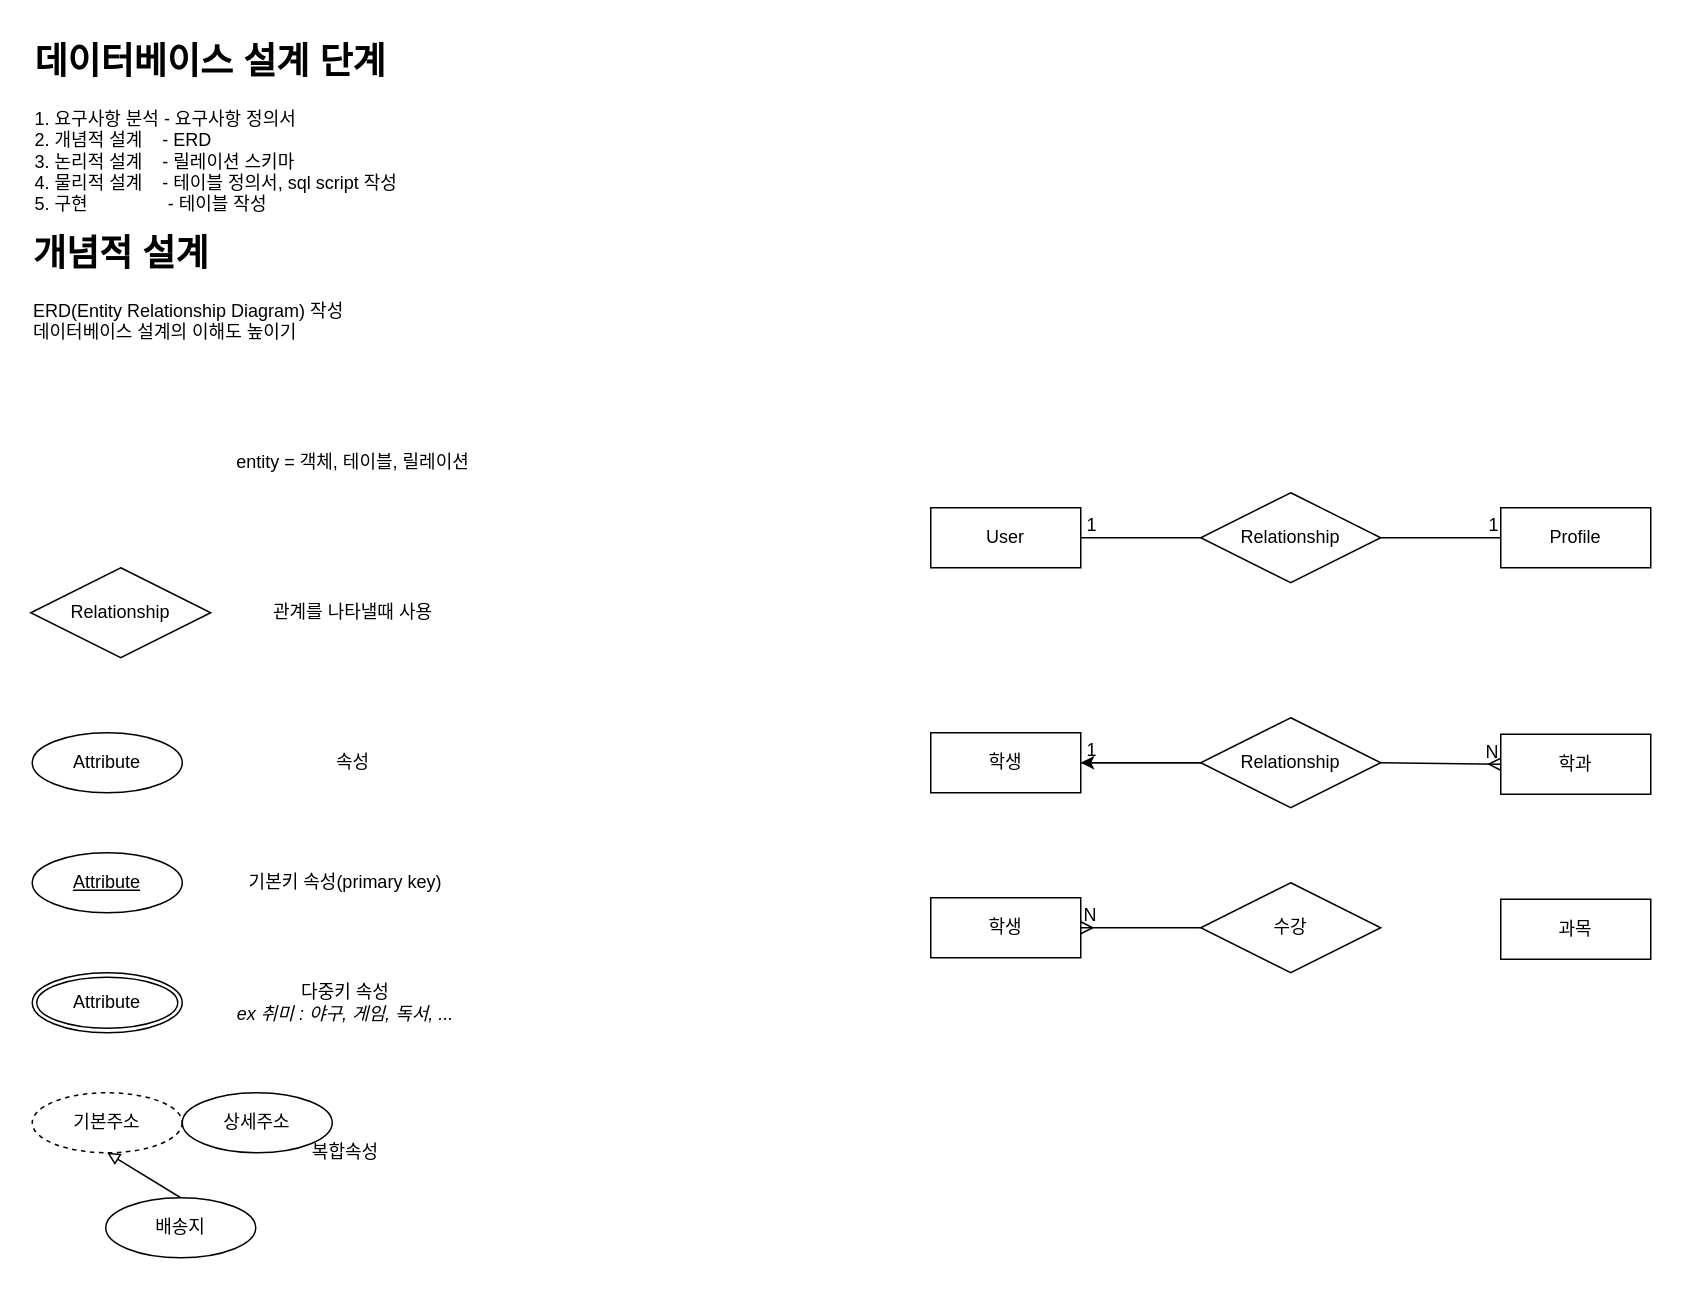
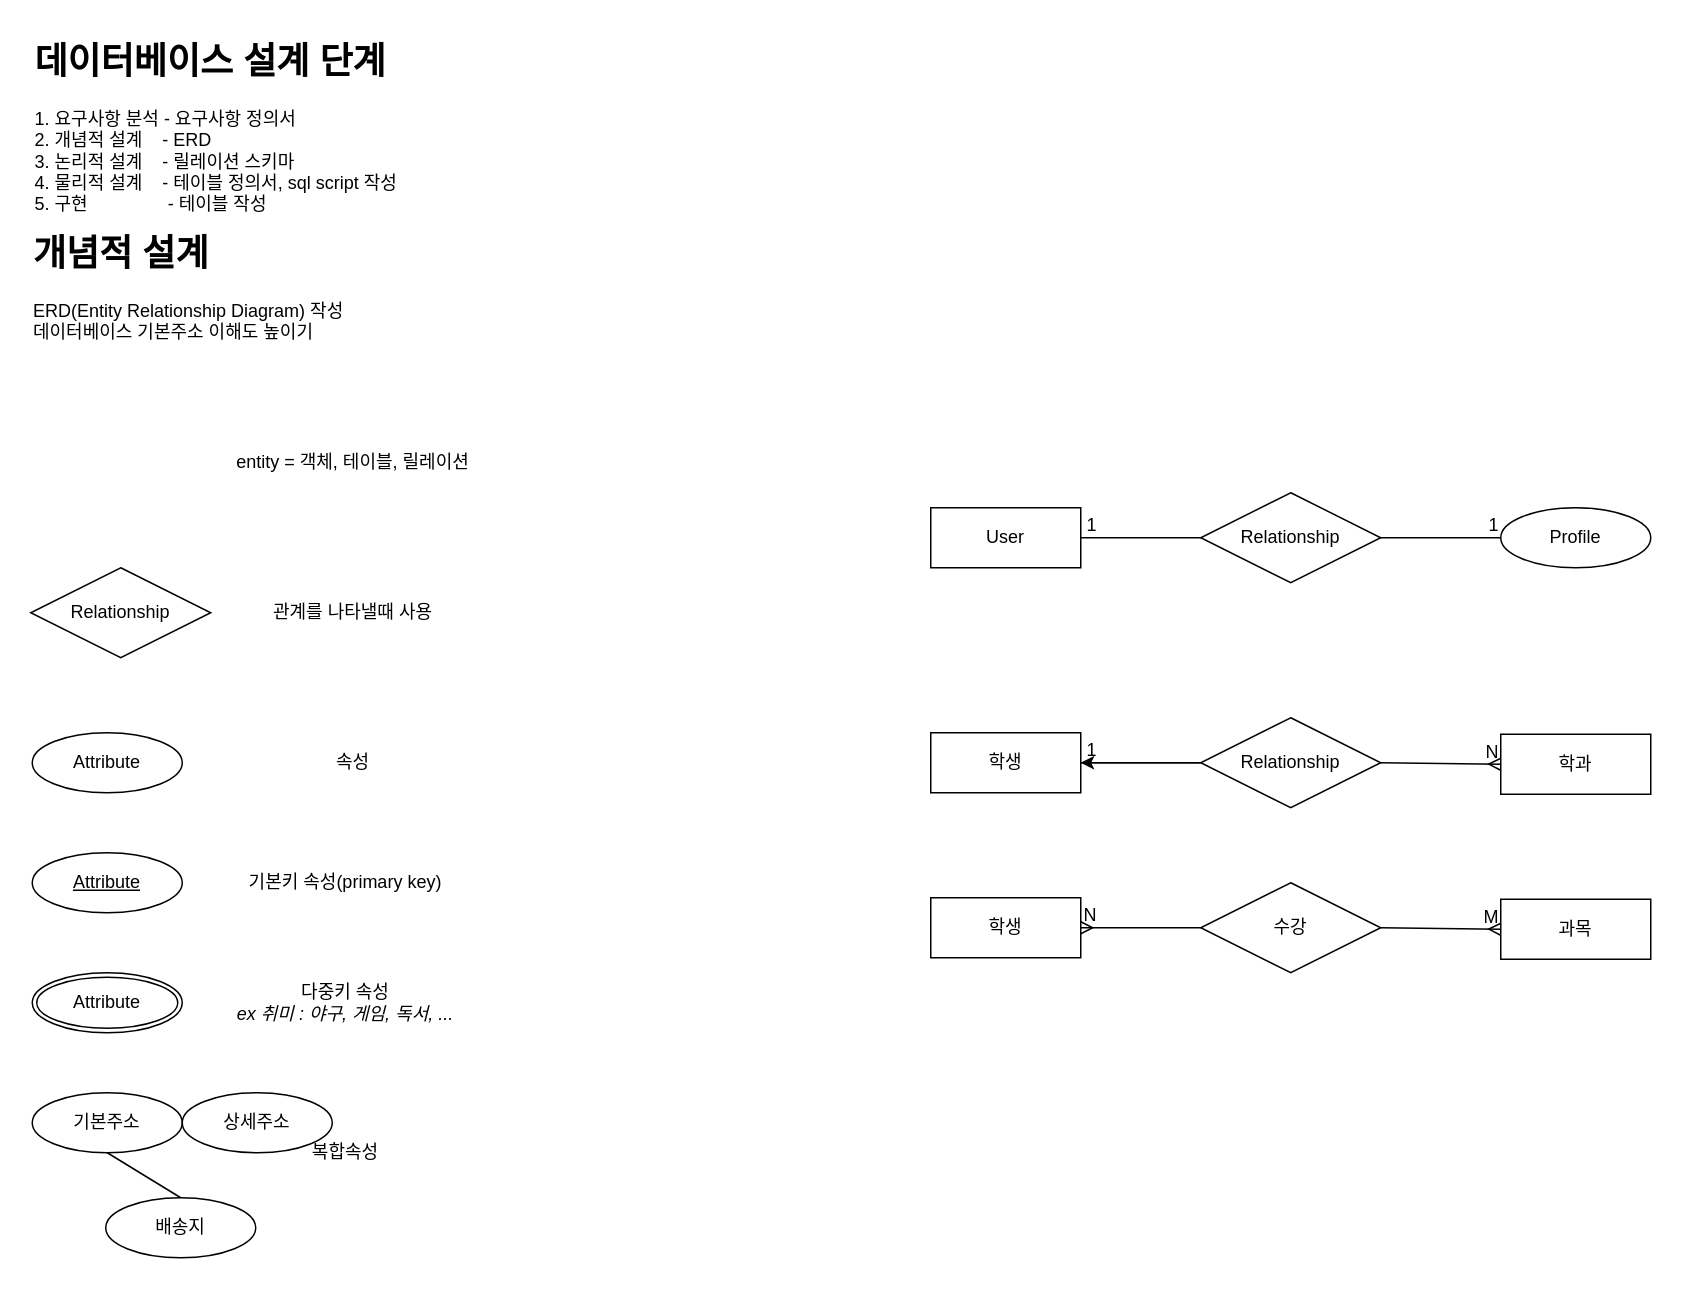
- <mxCell id="2" value="&lt;h1 style=&quot;margin-top: 0px;&quot;&gt;개념적 설계&lt;/h1&gt;&lt;div&gt;ERD(Entity Relationship Diagram)&amp;nbsp;&lt;span style=&quot;background-color: transparent;&quot;&gt;작성&lt;/span&gt;&lt;/div&gt;&lt;div&gt;데이터베이스 설계의 이해도 높이기&lt;/div&gt;&lt;div&gt;&lt;br&gt;&lt;/div&gt;" style="text;html=1;whiteSpace=wrap;overflow=hidden;rounded=0;" vertex="1" parent="1"><mxGeometry width="239" height="120" as="geometry" x="20" y="148" /></mxCell>
+ <mxCell id="2" value="&lt;h1 style=&quot;margin-top: 0px;&quot;&gt;개념적 설계&lt;/h1&gt;&lt;div&gt;ERD(Entity Relationship Diagram)&amp;nbsp;&lt;span style=&quot;background-color: transparent;&quot;&gt;작성&lt;/span&gt;&lt;/div&gt;&lt;div&gt;데이터베이스 기본주소 이해도 높이기&lt;/div&gt;&lt;div&gt;&lt;br&gt;&lt;/div&gt;" style="text;html=1;whiteSpace=wrap;overflow=hidden;rounded=0;" vertex="1" parent="1"><mxGeometry width="239" height="120" as="geometry" x="20" y="148" /></mxCell>
- <mxCell id="14" value="Profile" style="whiteSpace=wrap;html=1;align=center;" vertex="1" parent="1"><mxGeometry x="1000" y="338" width="100" height="40" as="geometry" /></mxCell>
+ <mxCell id="14" value="Profile" style="ellipse;whiteSpace=wrap;html=1;align=center;" vertex="1" parent="1"><mxGeometry x="1000" y="338" width="100" height="40" as="geometry" /></mxCell>
+ <mxCell id="31" value="" style="endArrow=ERmany;html=1;rounded=0;exitX=1;exitY=0.5;exitDx=0;exitDy=0;entryX=0;entryY=0.5;entryDx=0;entryDy=0;endFill=0;flowAnimation=0;" edge="1" source="30" target="29" parent="1"><mxGeometry relative="1" as="geometry"><mxPoint x="740" y="708" as="sourcePoint" /><mxPoint x="900" y="708" as="targetPoint" /></mxGeometry></mxCell>
+ <mxCell id="32" value="M" style="resizable=0;html=1;whiteSpace=wrap;align=right;verticalAlign=bottom;" connectable="0" vertex="1" parent="31"><mxGeometry x="1" relative="1" as="geometry" /></mxCell>
- <mxCell id="37" value="기본주소" style="ellipse;whiteSpace=wrap;html=1;align=center;dashed=1;" vertex="1" parent="1"><mxGeometry x="21" y="728" width="100" height="40" as="geometry" /></mxCell>
+ <mxCell id="37" value="기본주소" style="ellipse;whiteSpace=wrap;html=1;align=center;" vertex="1" parent="1"><mxGeometry x="21" y="728" width="100" height="40" as="geometry" /></mxCell>
- <mxCell id="35" style="edgeStyle=none;html=1;entryX=0.5;entryY=1;entryDx=0;entryDy=0;endArrow=block;endFill=0;exitX=0.5;exitY=0;exitDx=0;exitDy=0;" edge="1" parent="1" source="36" target="37"><mxGeometry relative="1" as="geometry" /></mxCell>
+ <mxCell id="35" style="edgeStyle=none;html=1;entryX=0.5;entryY=1;entryDx=0;entryDy=0;endArrow=none;endFill=0;exitX=0.5;exitY=0;exitDx=0;exitDy=0;" edge="1" parent="1" source="36" target="37"><mxGeometry relative="1" as="geometry" /></mxCell>
